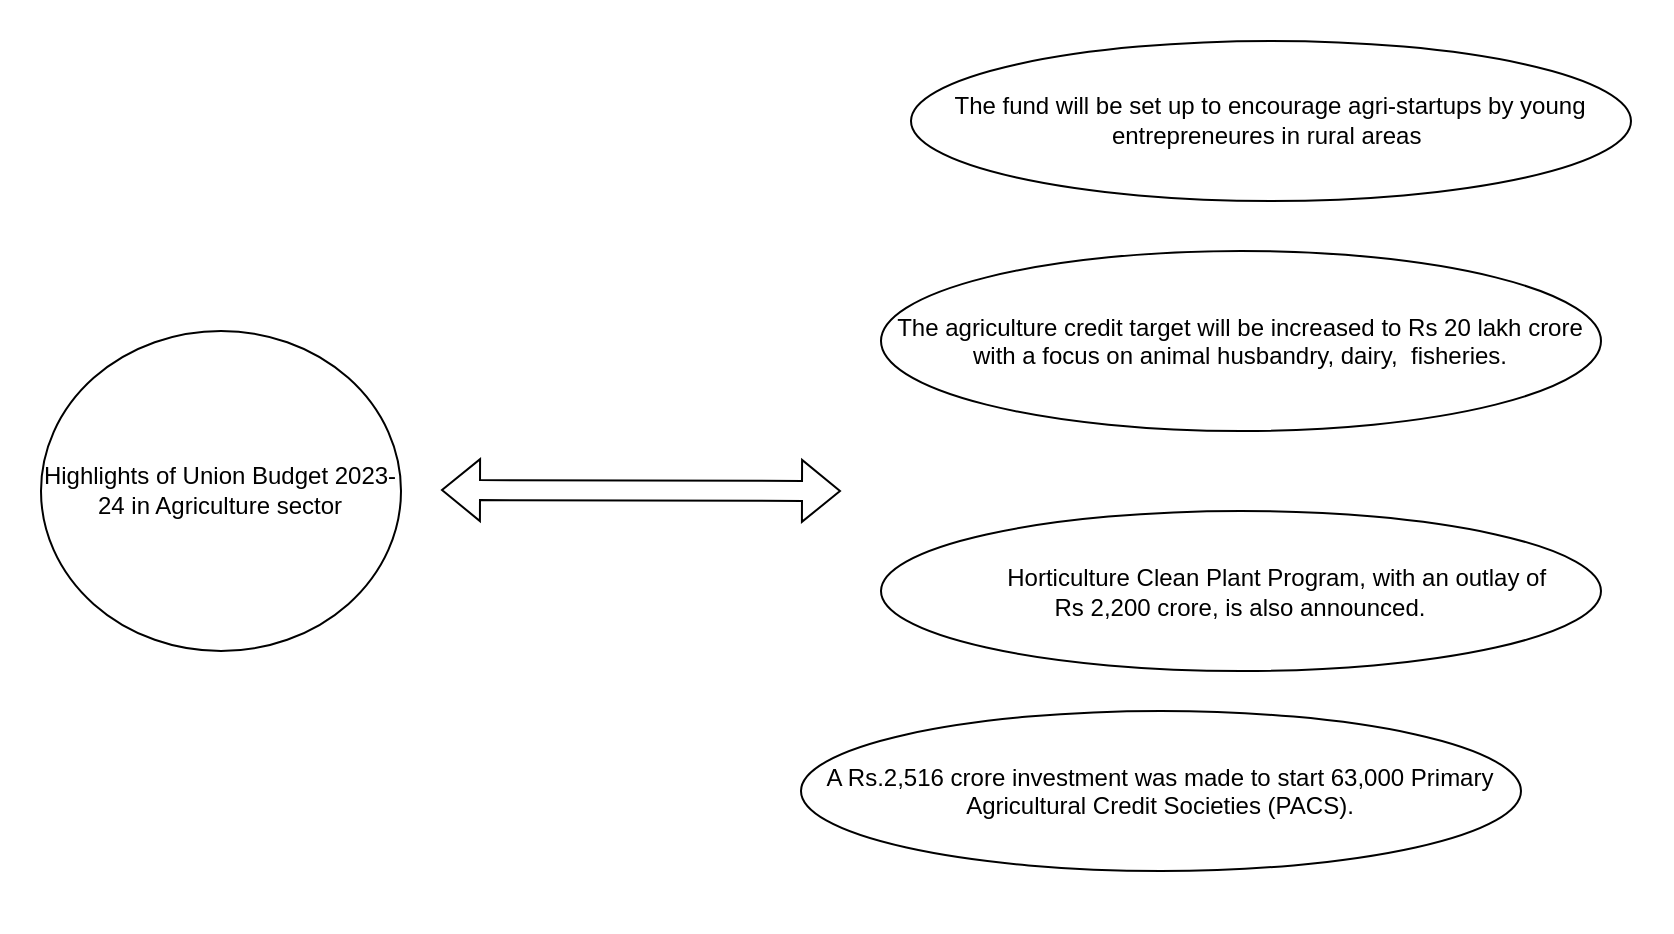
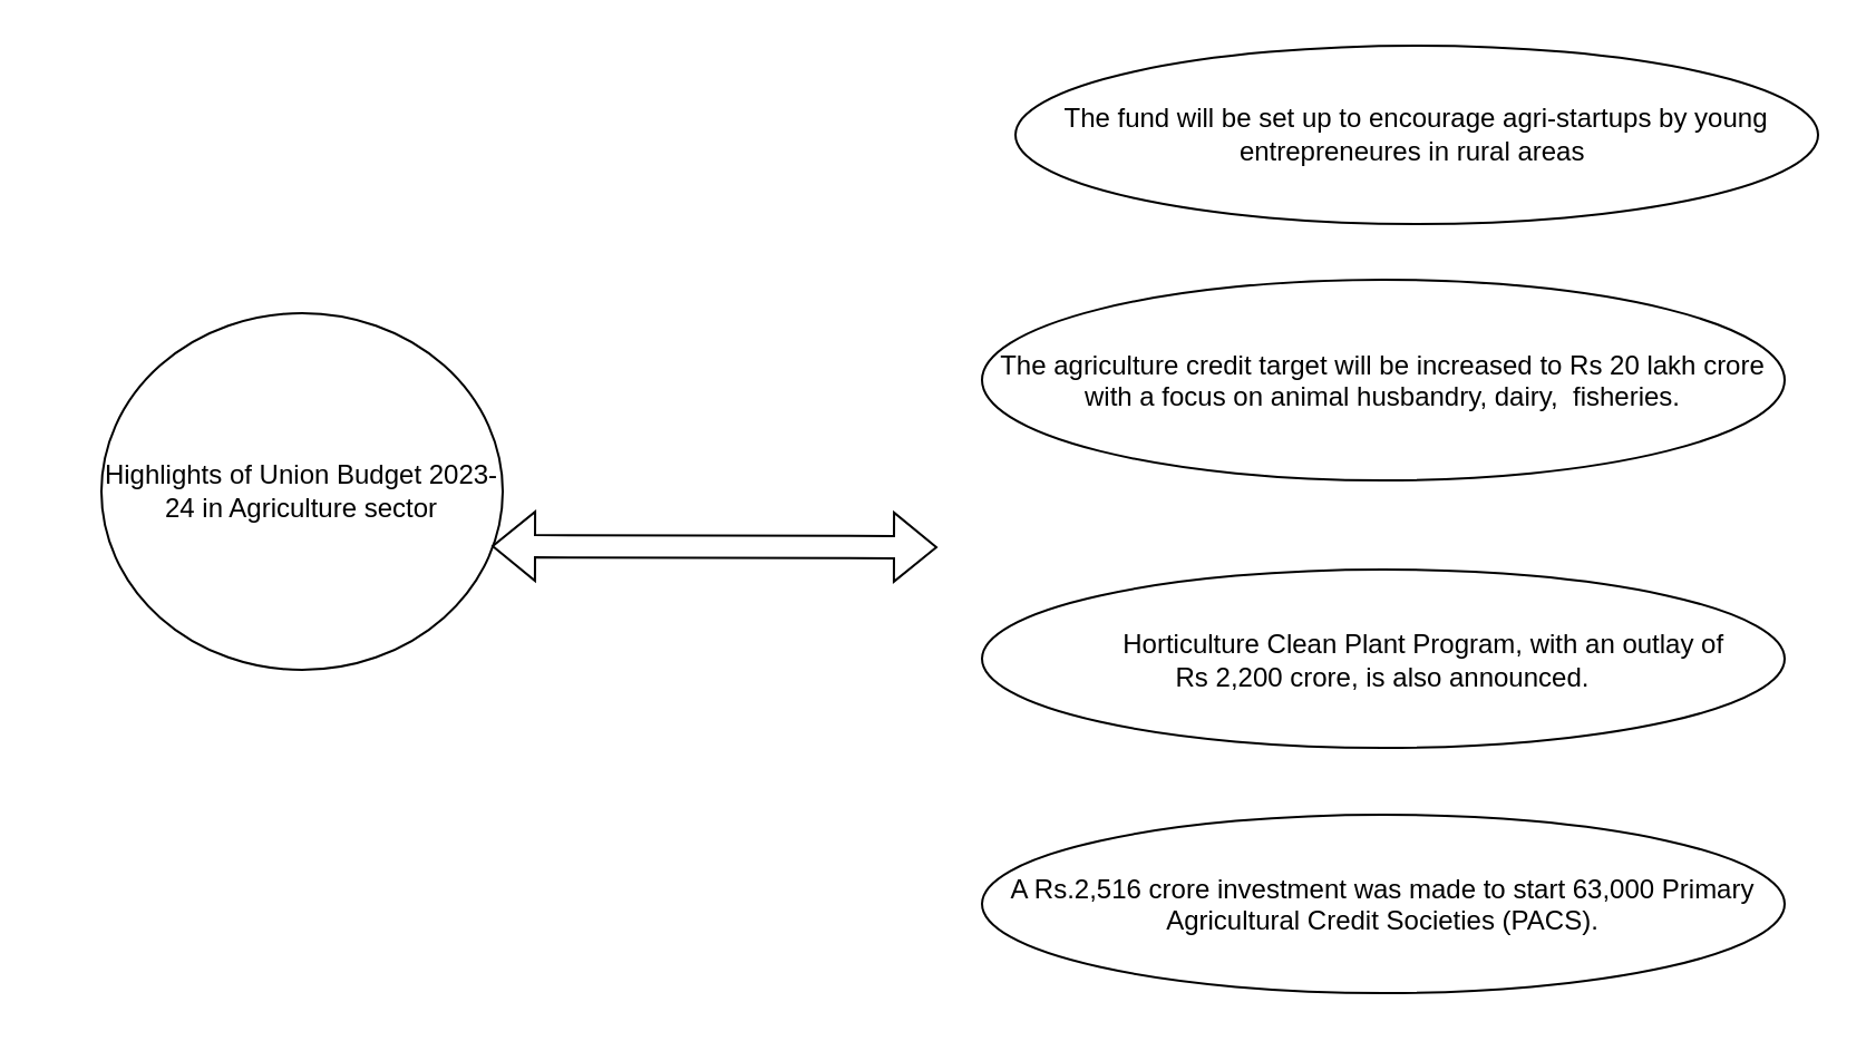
- <mxCell id="2" value="Highlights of Union Budget 2023-24 in Agriculture sector" style="ellipse;whiteSpace=wrap;html=1;" parent="1" vertex="1"><mxGeometry x="20" y="165" width="180" height="160" as="geometry" /></mxCell>
+ <mxCell id="2" value="Highlights of Union Budget 2023-24 in Agriculture sector" style="ellipse;whiteSpace=wrap;html=1;" parent="1" vertex="1"><mxGeometry x="45" y="140" width="180" height="160" as="geometry" /></mxCell>
- <mxCell id="6" value="&lt;p style=&quot;line-height: normal; margin-top: 0pt; margin-bottom: 0pt; margin-right: 0in; direction: ltr; unicode-bidi: embed;&quot;&gt;A Rs.2,516 crore investment was made to start 63,000 Primary&lt;br/&gt;Agricultural Credit Societies (PACS).&lt;/p&gt;" style="ellipse;whiteSpace=wrap;html=1;" vertex="1" parent="1"><mxGeometry x="400" y="355" width="360" height="80" as="geometry" /></mxCell>
+ <mxCell id="6" value="&lt;p style=&quot;line-height: normal; margin-top: 0pt; margin-bottom: 0pt; margin-right: 0in; direction: ltr; unicode-bidi: embed;&quot;&gt;A Rs.2,516 crore investment was made to start 63,000 Primary&lt;br/&gt;Agricultural Credit Societies (PACS).&lt;/p&gt;" style="ellipse;whiteSpace=wrap;html=1;" vertex="1" parent="1"><mxGeometry x="440" y="365" width="360" height="80" as="geometry" /></mxCell>
